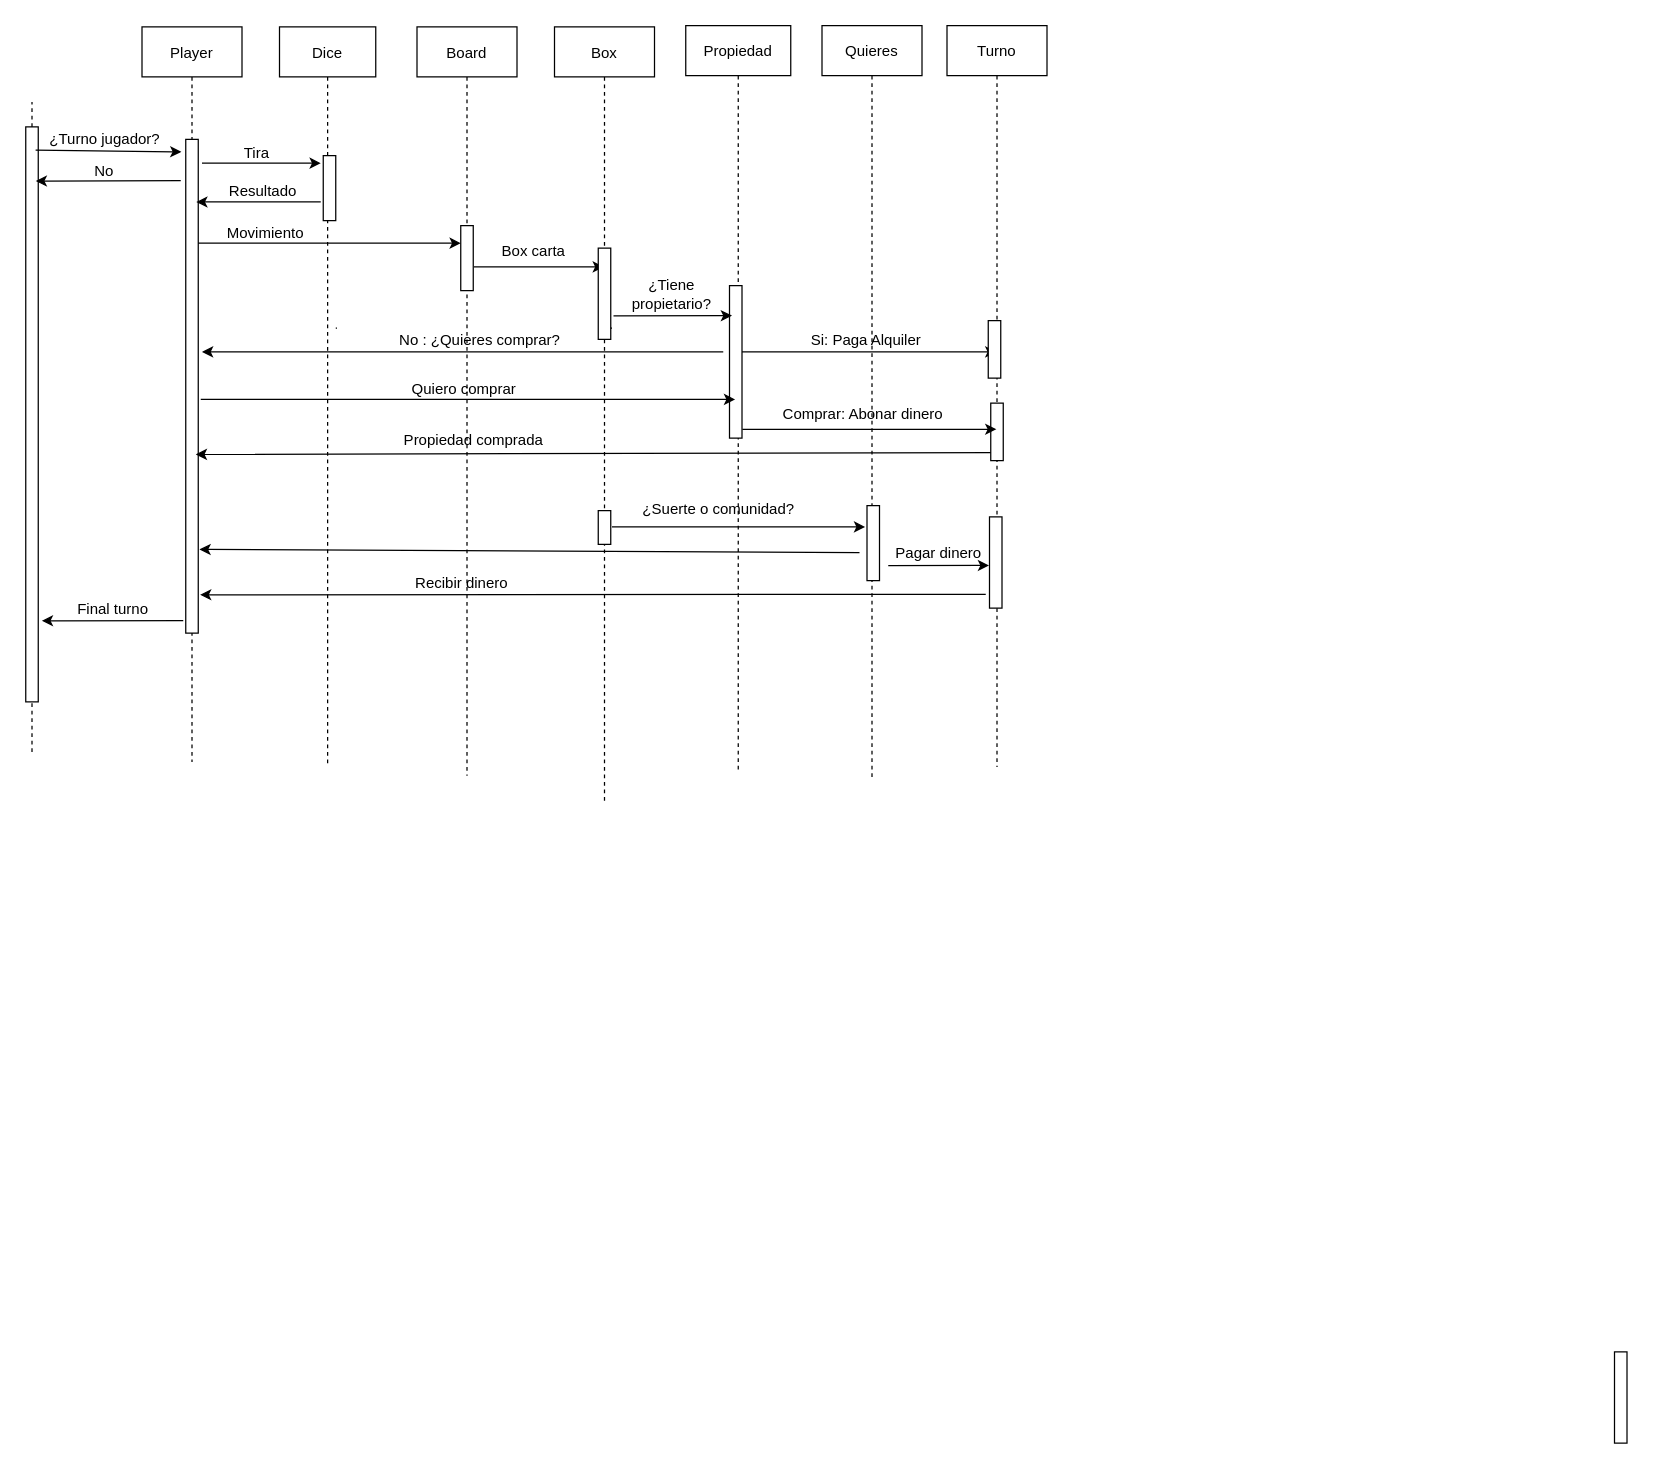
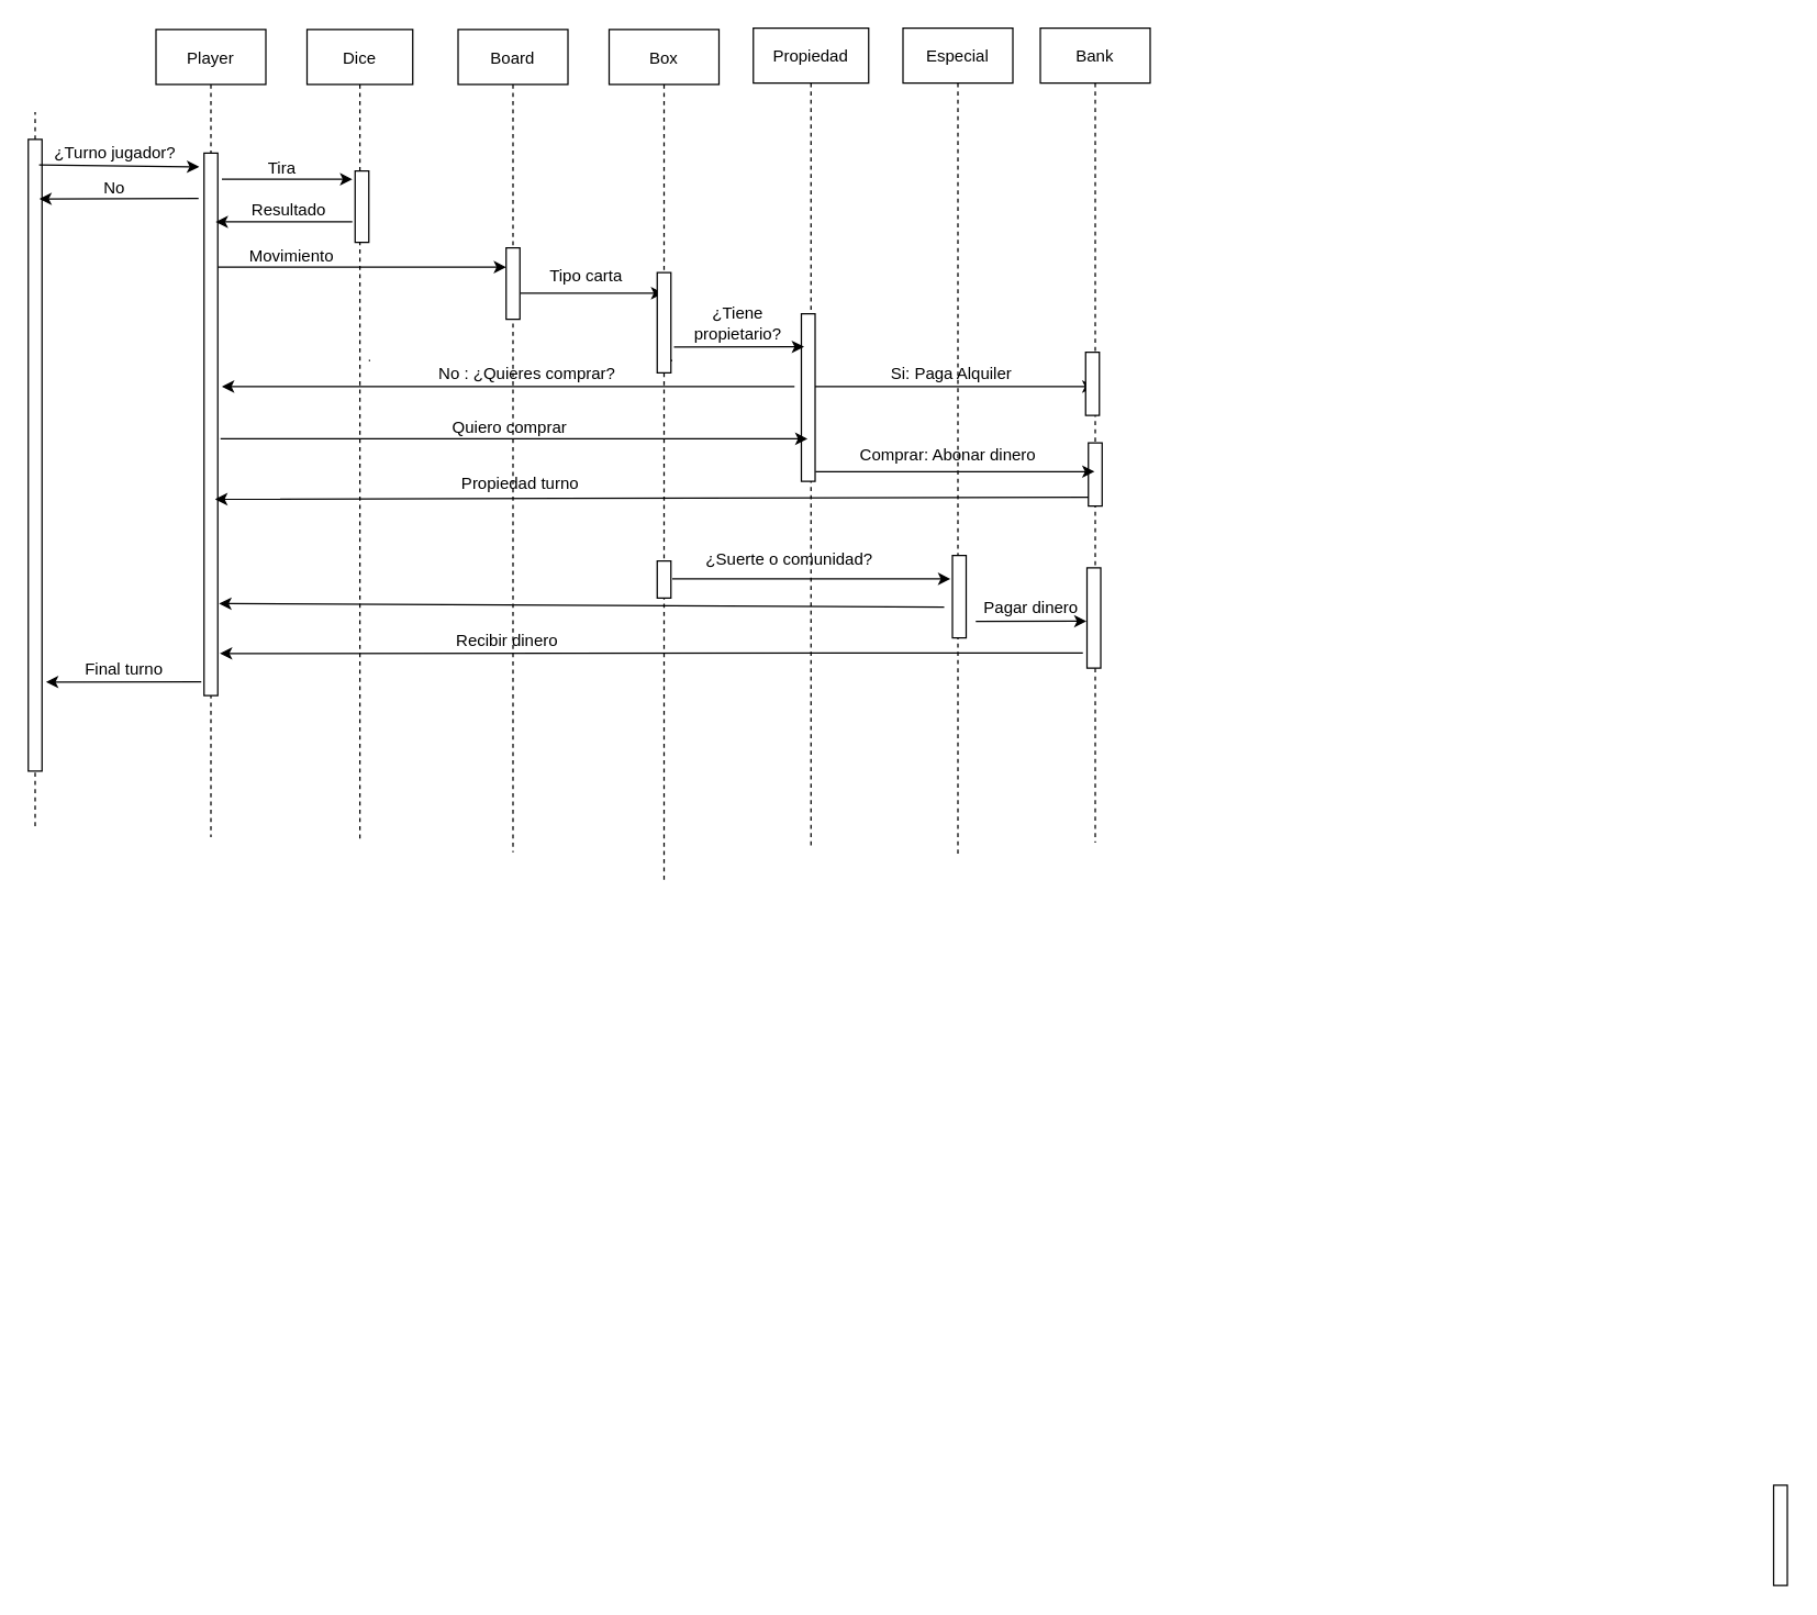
- <mxCell id="34" value="Quieres" style="shape=umlLifeline;perimeter=lifelinePerimeter;container=1;collapsible=0;recursiveResize=0;rounded=0;shadow=0;strokeWidth=1;" parent="1" vertex="1"><mxGeometry x="657" y="20" width="80" height="601" as="geometry" /></mxCell>
+ <mxCell id="34" value="Especial" style="shape=umlLifeline;perimeter=lifelinePerimeter;container=1;collapsible=0;recursiveResize=0;rounded=0;shadow=0;strokeWidth=1;" parent="1" vertex="1"><mxGeometry x="657" y="20" width="80" height="601" as="geometry" /></mxCell>
- <mxCell id="37" value="Turno" style="shape=umlLifeline;perimeter=lifelinePerimeter;container=1;collapsible=0;recursiveResize=0;rounded=0;shadow=0;strokeWidth=1;" parent="1" vertex="1"><mxGeometry x="757" y="20" width="80" height="593" as="geometry" /></mxCell>
+ <mxCell id="37" value="Bank" style="shape=umlLifeline;perimeter=lifelinePerimeter;container=1;collapsible=0;recursiveResize=0;rounded=0;shadow=0;strokeWidth=1;" parent="1" vertex="1"><mxGeometry x="757" y="20" width="80" height="593" as="geometry" /></mxCell>
- <mxCell id="18" value="Box carta" style="text;html=1;strokeColor=none;fillColor=none;align=center;verticalAlign=middle;whiteSpace=wrap;rounded=0;" parent="16" vertex="1"><mxGeometry x="-61" y="165" width="89" height="30" as="geometry" /></mxCell>
+ <mxCell id="18" value="Tipo carta" style="text;html=1;strokeColor=none;fillColor=none;align=center;verticalAlign=middle;whiteSpace=wrap;rounded=0;" parent="16" vertex="1"><mxGeometry x="-61" y="165" width="89" height="30" as="geometry" /></mxCell>
- <mxCell id="19" value="Propiedad comprada" style="text;html=1;strokeColor=none;fillColor=none;align=center;verticalAlign=middle;whiteSpace=wrap;rounded=0;" vertex="1" parent="16"><mxGeometry x="-135" y="316" width="141" height="30" as="geometry" /></mxCell>
+ <mxCell id="19" value="Propiedad turno" style="text;html=1;strokeColor=none;fillColor=none;align=center;verticalAlign=middle;whiteSpace=wrap;rounded=0;" vertex="1" parent="16"><mxGeometry x="-135" y="316" width="141" height="30" as="geometry" /></mxCell>
